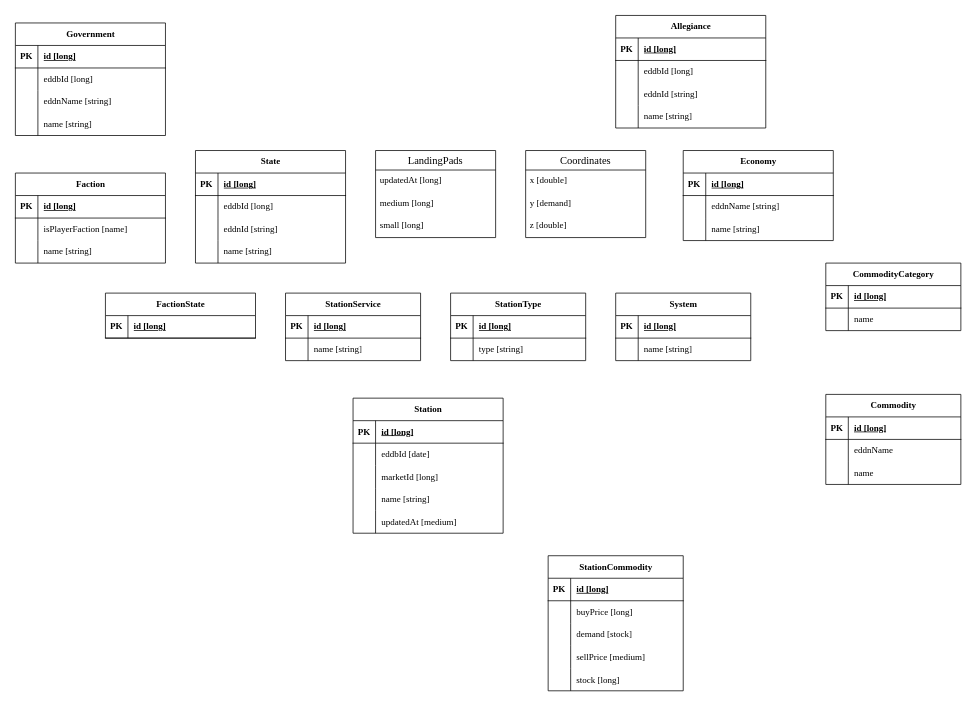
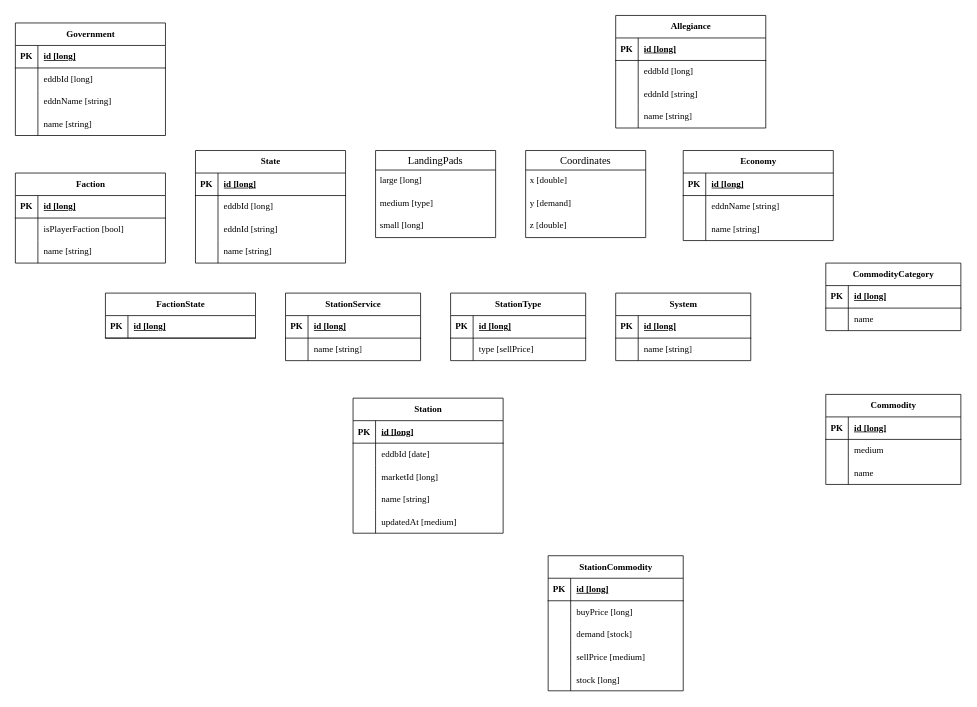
- <mxCell id="43" value="updatedAt [long]" style="text;strokeColor=none;fillColor=none;spacingLeft=4;spacingRight=4;overflow=hidden;rotatable=0;points=[[0,0.5],[1,0.5]];portConstraint=eastwest;fontSize=12;whiteSpace=wrap;html=1;fontFamily=Consolas;" parent="42" vertex="1"><mxGeometry y="26" width="160" height="30" as="geometry" /></mxCell>
+ <mxCell id="43" value="large [long]" style="text;strokeColor=none;fillColor=none;spacingLeft=4;spacingRight=4;overflow=hidden;rotatable=0;points=[[0,0.5],[1,0.5]];portConstraint=eastwest;fontSize=12;whiteSpace=wrap;html=1;fontFamily=Consolas;" parent="42" vertex="1"><mxGeometry y="26" width="160" height="30" as="geometry" /></mxCell>
- <mxCell id="44" value="medium [long]&lt;br&gt;" style="text;strokeColor=none;fillColor=none;spacingLeft=4;spacingRight=4;overflow=hidden;rotatable=0;points=[[0,0.5],[1,0.5]];portConstraint=eastwest;fontSize=12;whiteSpace=wrap;html=1;fontFamily=Consolas;" parent="42" vertex="1"><mxGeometry y="56" width="160" height="30" as="geometry" /></mxCell>
+ <mxCell id="44" value="medium [type]&lt;br&gt;" style="text;strokeColor=none;fillColor=none;spacingLeft=4;spacingRight=4;overflow=hidden;rotatable=0;points=[[0,0.5],[1,0.5]];portConstraint=eastwest;fontSize=12;whiteSpace=wrap;html=1;fontFamily=Consolas;" parent="42" vertex="1"><mxGeometry y="56" width="160" height="30" as="geometry" /></mxCell>
- <mxCell id="21" value="isPlayerFaction [name]" style="shape=partialRectangle;connectable=0;fillColor=none;top=0;left=0;bottom=0;right=0;align=left;spacingLeft=6;overflow=hidden;whiteSpace=wrap;html=1;fontFamily=Consolas;" parent="19" vertex="1"><mxGeometry x="30" width="170" height="30" as="geometry"><mxRectangle width="170" height="30" as="alternateBounds" /></mxGeometry></mxCell>
+ <mxCell id="21" value="isPlayerFaction [bool]" style="shape=partialRectangle;connectable=0;fillColor=none;top=0;left=0;bottom=0;right=0;align=left;spacingLeft=6;overflow=hidden;whiteSpace=wrap;html=1;fontFamily=Consolas;" parent="19" vertex="1"><mxGeometry x="30" width="170" height="30" as="geometry"><mxRectangle width="170" height="30" as="alternateBounds" /></mxGeometry></mxCell>
- <mxCell id="63" value="type [string]" style="shape=partialRectangle;connectable=0;fillColor=none;top=0;left=0;bottom=0;right=0;align=left;spacingLeft=6;overflow=hidden;whiteSpace=wrap;html=1;fontFamily=Consolas;" parent="61" vertex="1"><mxGeometry x="30" width="150" height="30" as="geometry"><mxRectangle width="150" height="30" as="alternateBounds" /></mxGeometry></mxCell>
+ <mxCell id="63" value="type [sellPrice]" style="shape=partialRectangle;connectable=0;fillColor=none;top=0;left=0;bottom=0;right=0;align=left;spacingLeft=6;overflow=hidden;whiteSpace=wrap;html=1;fontFamily=Consolas;" parent="61" vertex="1"><mxGeometry x="30" width="150" height="30" as="geometry"><mxRectangle width="150" height="30" as="alternateBounds" /></mxGeometry></mxCell>
- <mxCell id="119" value="eddnName" style="shape=partialRectangle;connectable=0;fillColor=none;top=0;left=0;bottom=0;right=0;align=left;spacingLeft=6;overflow=hidden;whiteSpace=wrap;html=1;fontFamily=Consolas;" vertex="1" parent="117"><mxGeometry x="30" width="150" height="30" as="geometry"><mxRectangle width="150" height="30" as="alternateBounds" /></mxGeometry></mxCell>
+ <mxCell id="119" value="medium" style="shape=partialRectangle;connectable=0;fillColor=none;top=0;left=0;bottom=0;right=0;align=left;spacingLeft=6;overflow=hidden;whiteSpace=wrap;html=1;fontFamily=Consolas;" vertex="1" parent="117"><mxGeometry x="30" width="150" height="30" as="geometry"><mxRectangle width="150" height="30" as="alternateBounds" /></mxGeometry></mxCell>
